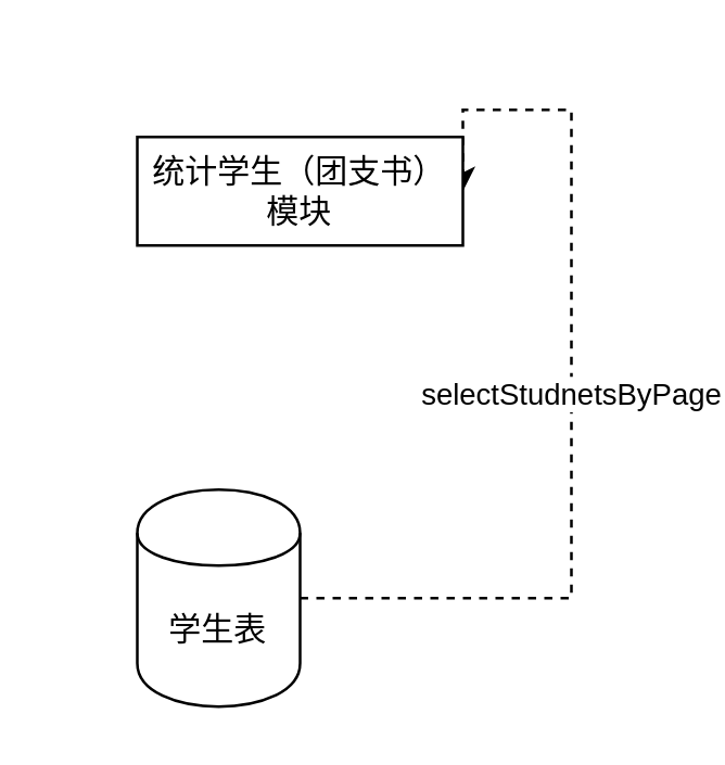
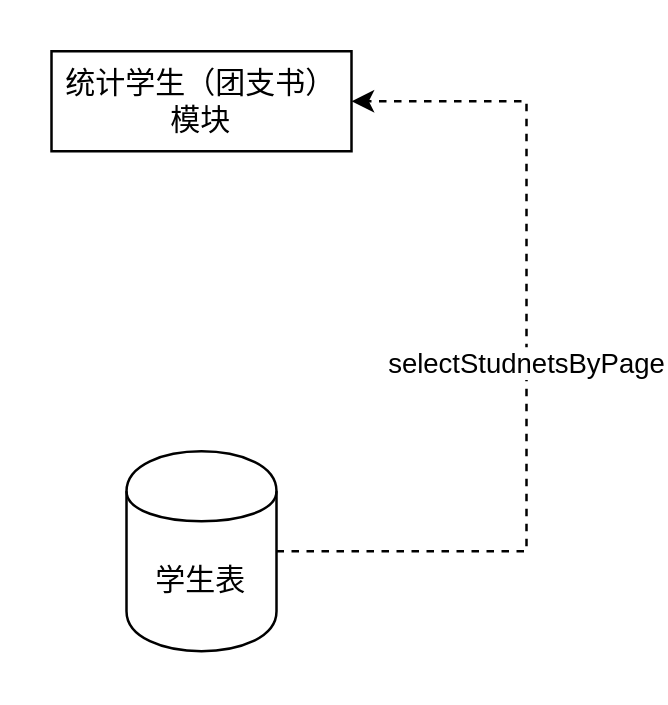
- <mxCell id="4" value="统计学生（团支书）模块" style="rounded=0;whiteSpace=wrap;html=1;" parent="1" vertex="1"><mxGeometry x="50" y="50" width="120" height="40" as="geometry" /></mxCell>
+ <mxCell id="4" value="统计学生（团支书）模块" style="rounded=0;whiteSpace=wrap;html=1;" parent="1" vertex="1"><mxGeometry x="20" y="20" width="120" height="40" as="geometry" /></mxCell>
